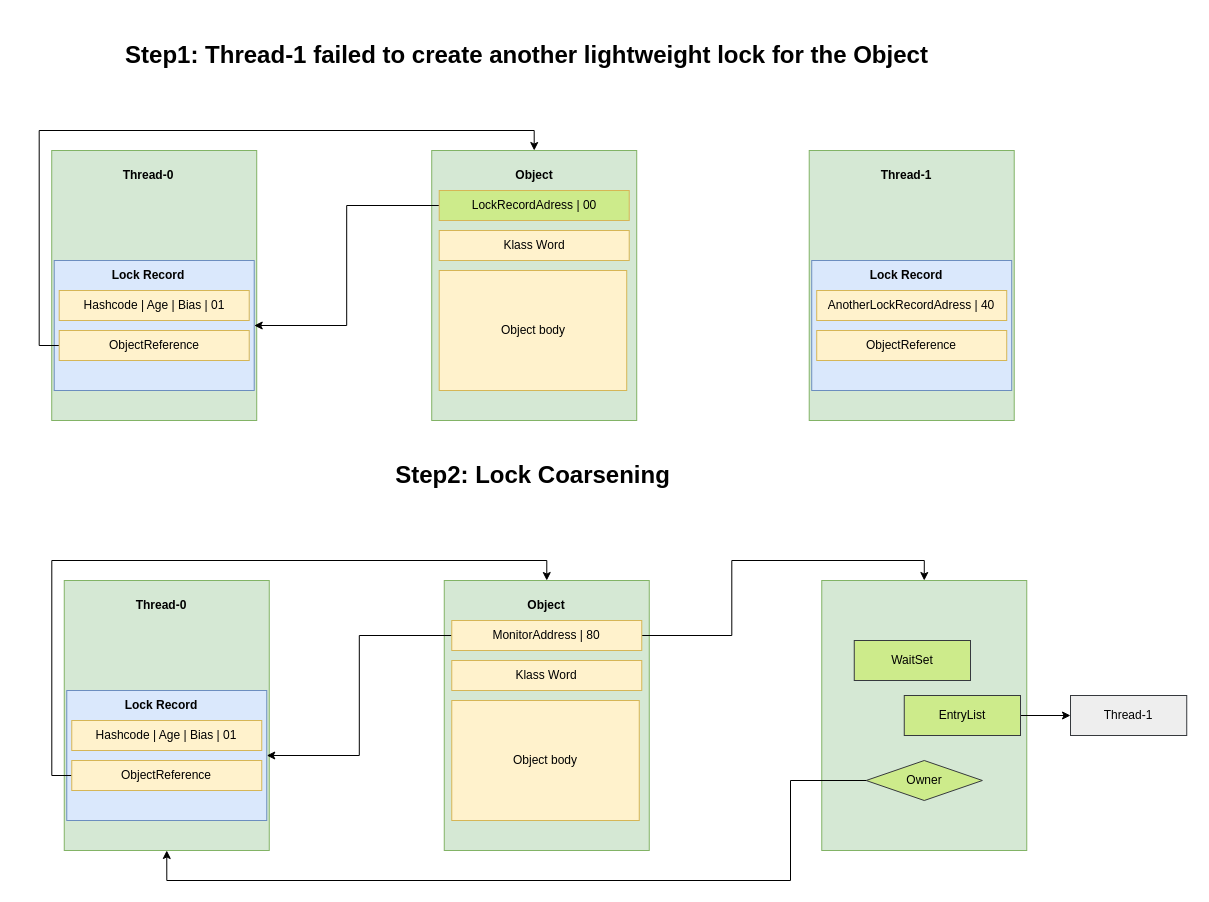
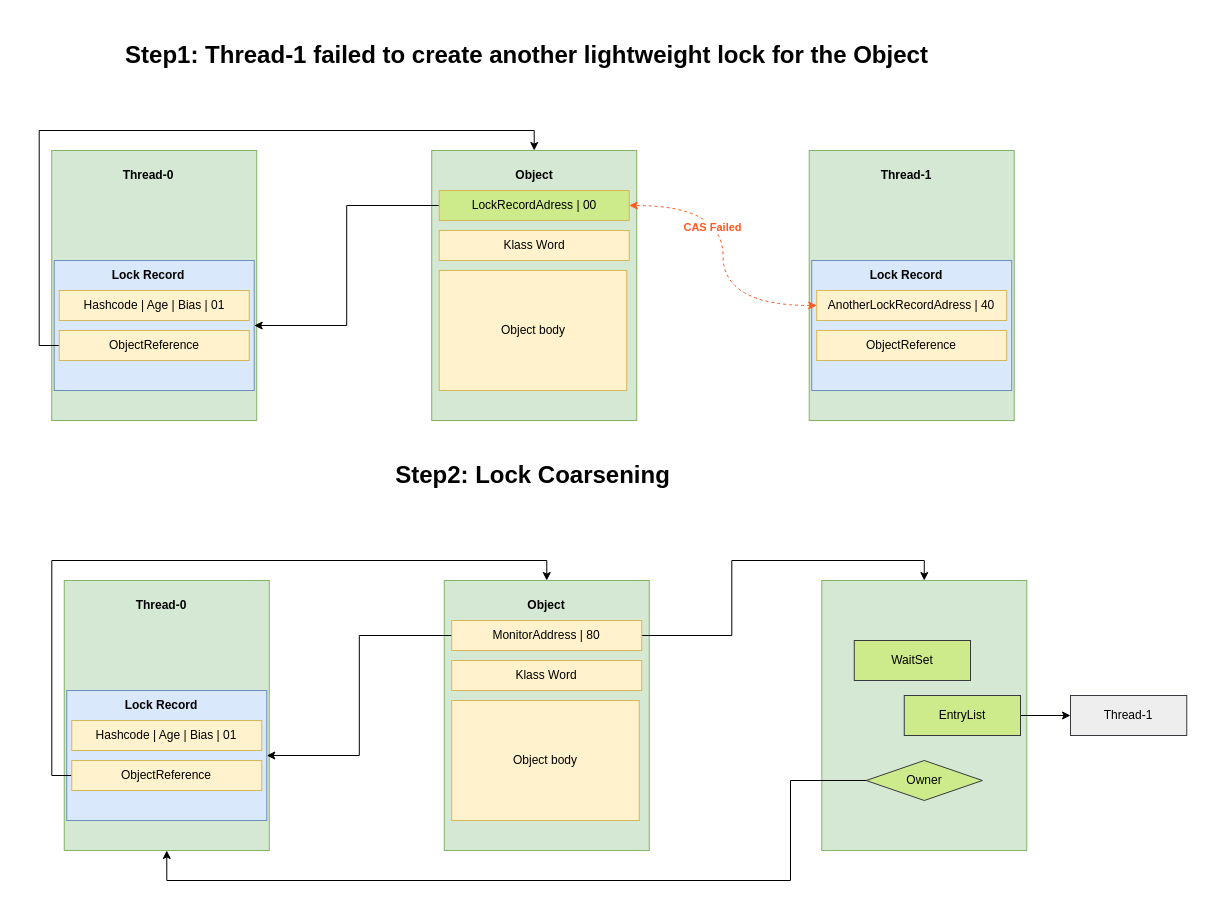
+ <mxCell id="20" style="edgeStyle=orthogonalEdgeStyle;rounded=0;orthogonalLoop=1;jettySize=auto;html=1;exitX=0;exitY=0.5;exitDx=0;exitDy=0;entryX=1;entryY=0.5;entryDx=0;entryDy=0;curved=1;startArrow=classic;startFill=1;strokeColor=#FF5A1F;dashed=1;" edge="1" parent="1" source="22" target="11"><mxGeometry relative="1" as="geometry" /></mxCell>
+ <mxCell id="21" value="&lt;b&gt;&lt;font color=&quot;#ff5a1f&quot;&gt;CAS Failed&lt;/font&gt;&lt;/b&gt;" style="edgeLabel;html=1;align=center;verticalAlign=middle;resizable=0;points=[];" vertex="1" connectable="0" parent="20"><mxGeometry x="0.198" y="11" relative="1" as="geometry"><mxPoint as="offset" /></mxGeometry></mxCell>
